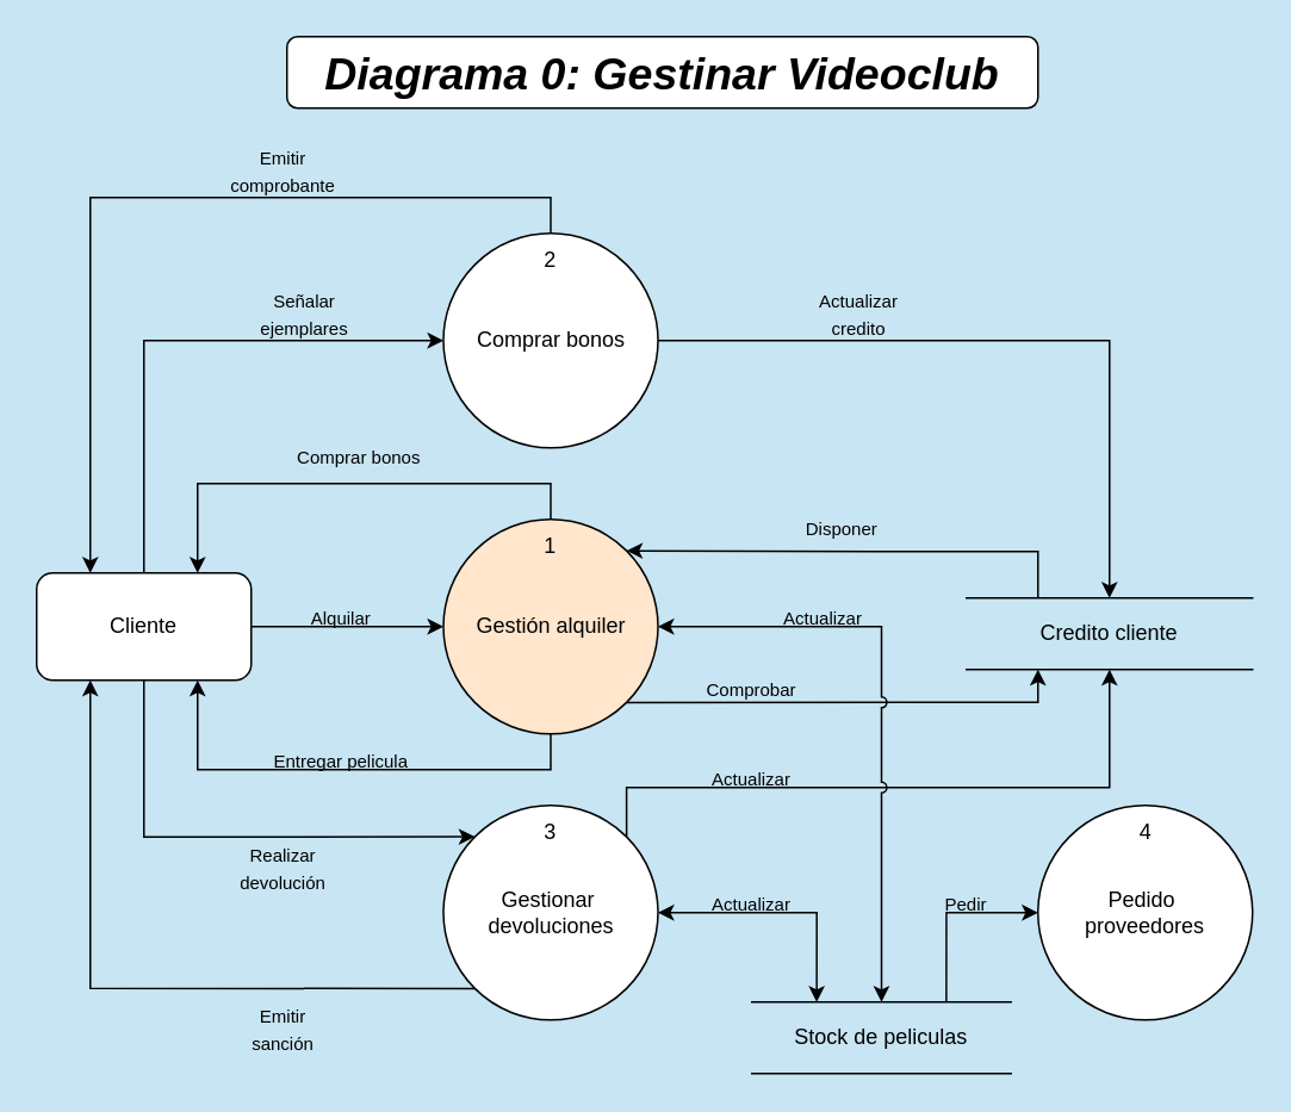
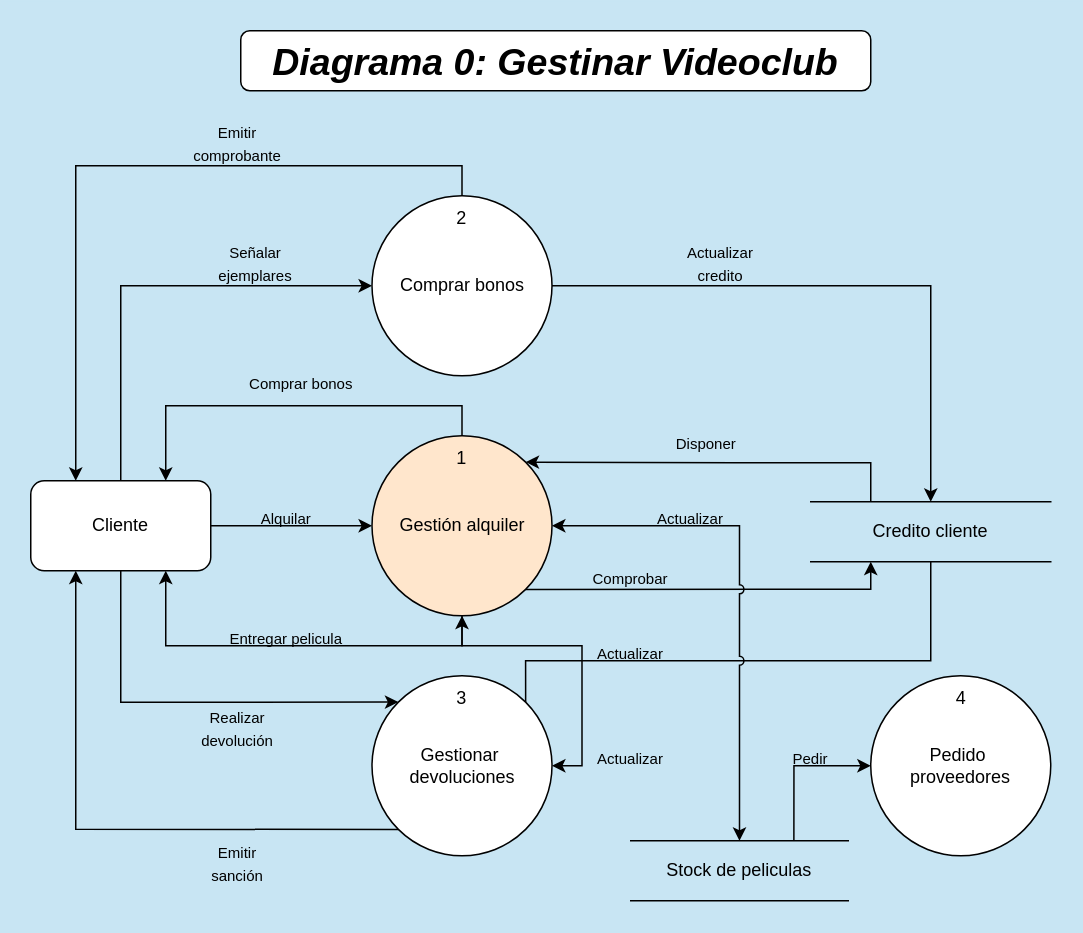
- <mxCell id="17" style="edgeStyle=orthogonalEdgeStyle;rounded=0;orthogonalLoop=1;jettySize=auto;html=1;exitX=1;exitY=0;exitDx=0;exitDy=0;entryX=0.5;entryY=1;entryDx=0;entryDy=0;" parent="1" source="18" target="12" edge="1"><mxGeometry relative="1" as="geometry"><Array as="points"><mxPoint x="350" y="440" /><mxPoint x="620" y="440" /></Array></mxGeometry></mxCell>
+ <mxCell id="17" style="edgeStyle=orthogonalEdgeStyle;rounded=0;orthogonalLoop=1;jettySize=auto;html=1;exitX=1;exitY=0;exitDx=0;exitDy=0;entryX=0.5;entryY=1;entryDx=0;entryDy=0;endArrow=none;" parent="1" source="18" target="12" edge="1"><mxGeometry relative="1" as="geometry"><Array as="points"><mxPoint x="350" y="440" /><mxPoint x="620" y="440" /></Array></mxGeometry></mxCell>
- <mxCell id="16" style="rounded=0;orthogonalLoop=1;jettySize=auto;html=1;exitX=1;exitY=0.5;exitDx=0;exitDy=0;entryX=0.25;entryY=0;entryDx=0;entryDy=0;edgeStyle=orthogonalEdgeStyle;startArrow=classic;startFill=1;" parent="1" source="18" target="22" edge="1"><mxGeometry relative="1" as="geometry" /></mxCell>
+ <mxCell id="16" style="rounded=0;orthogonalLoop=1;jettySize=auto;html=1;exitX=1;exitY=0.5;exitDx=0;exitDy=0;edgeStyle=orthogonalEdgeStyle;startArrow=classic;startFill=1;" parent="1" source="18" target="29" edge="1"><mxGeometry relative="1" as="geometry" /></mxCell>
